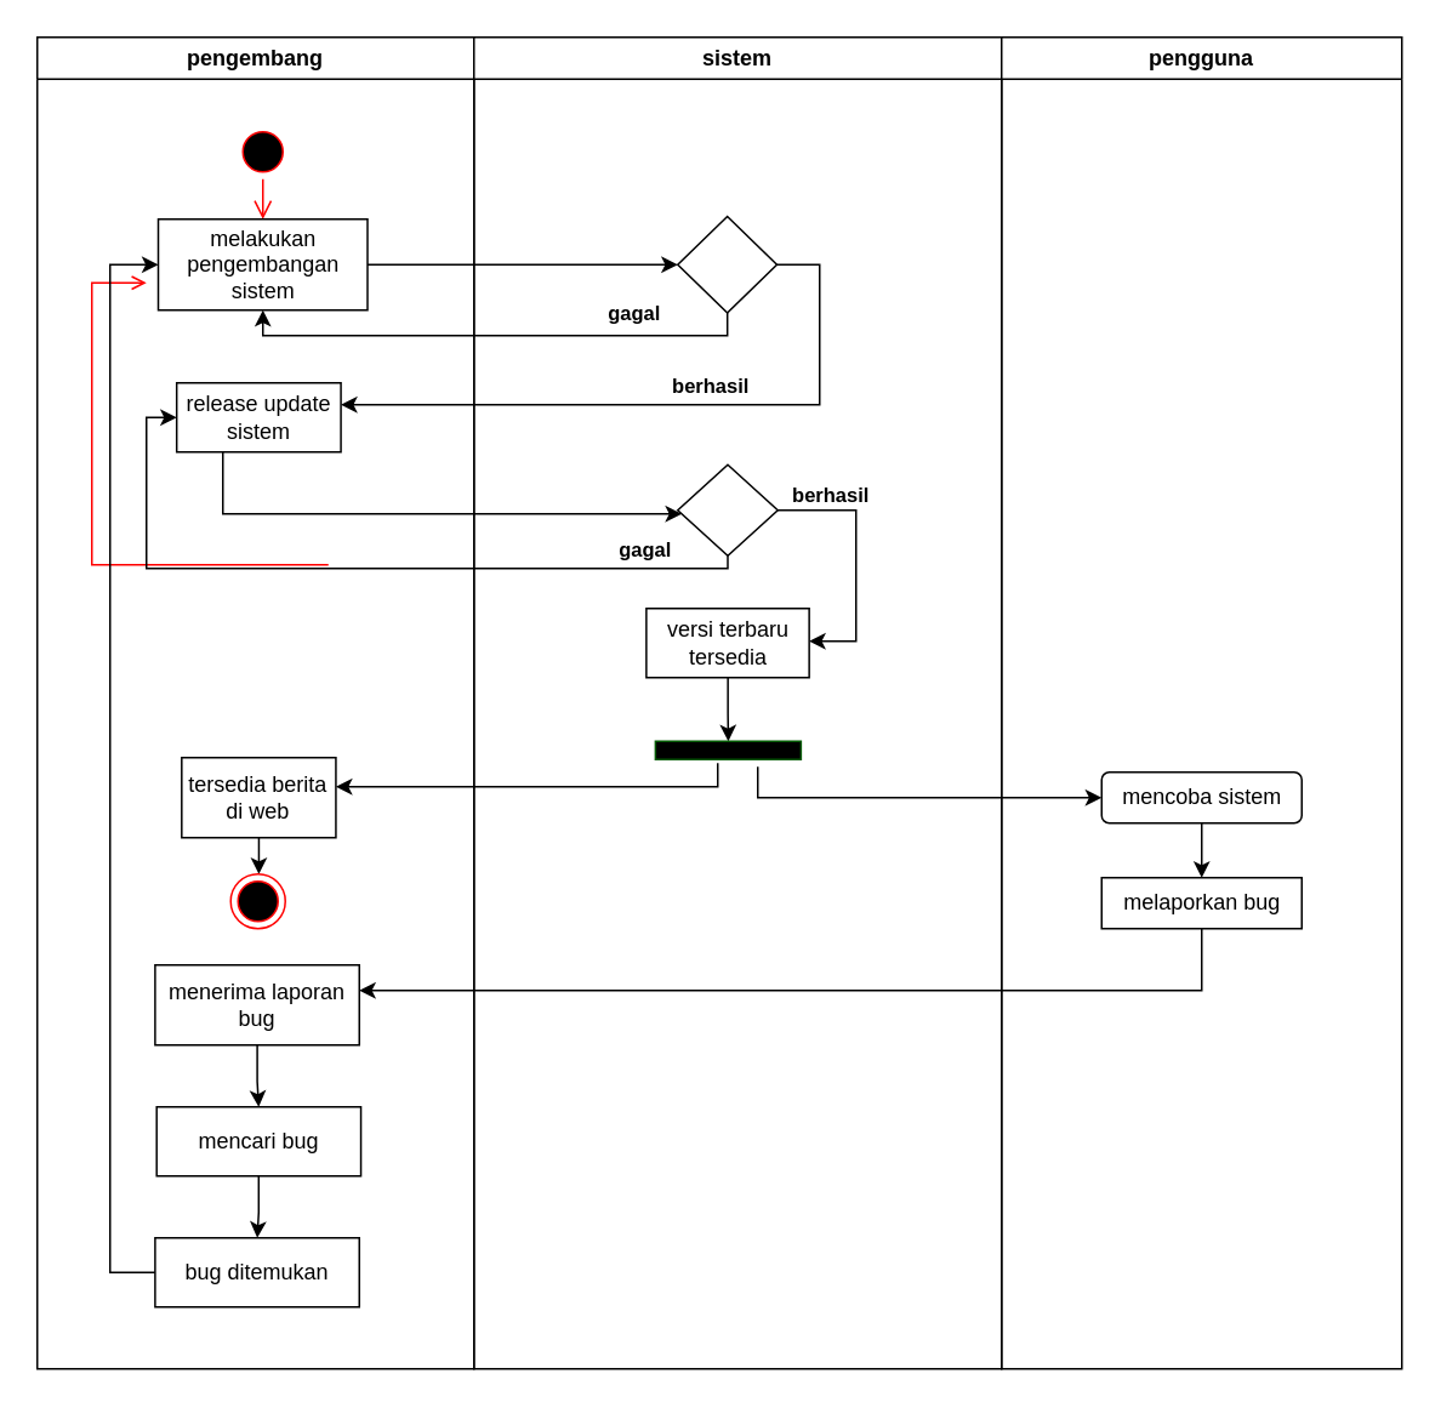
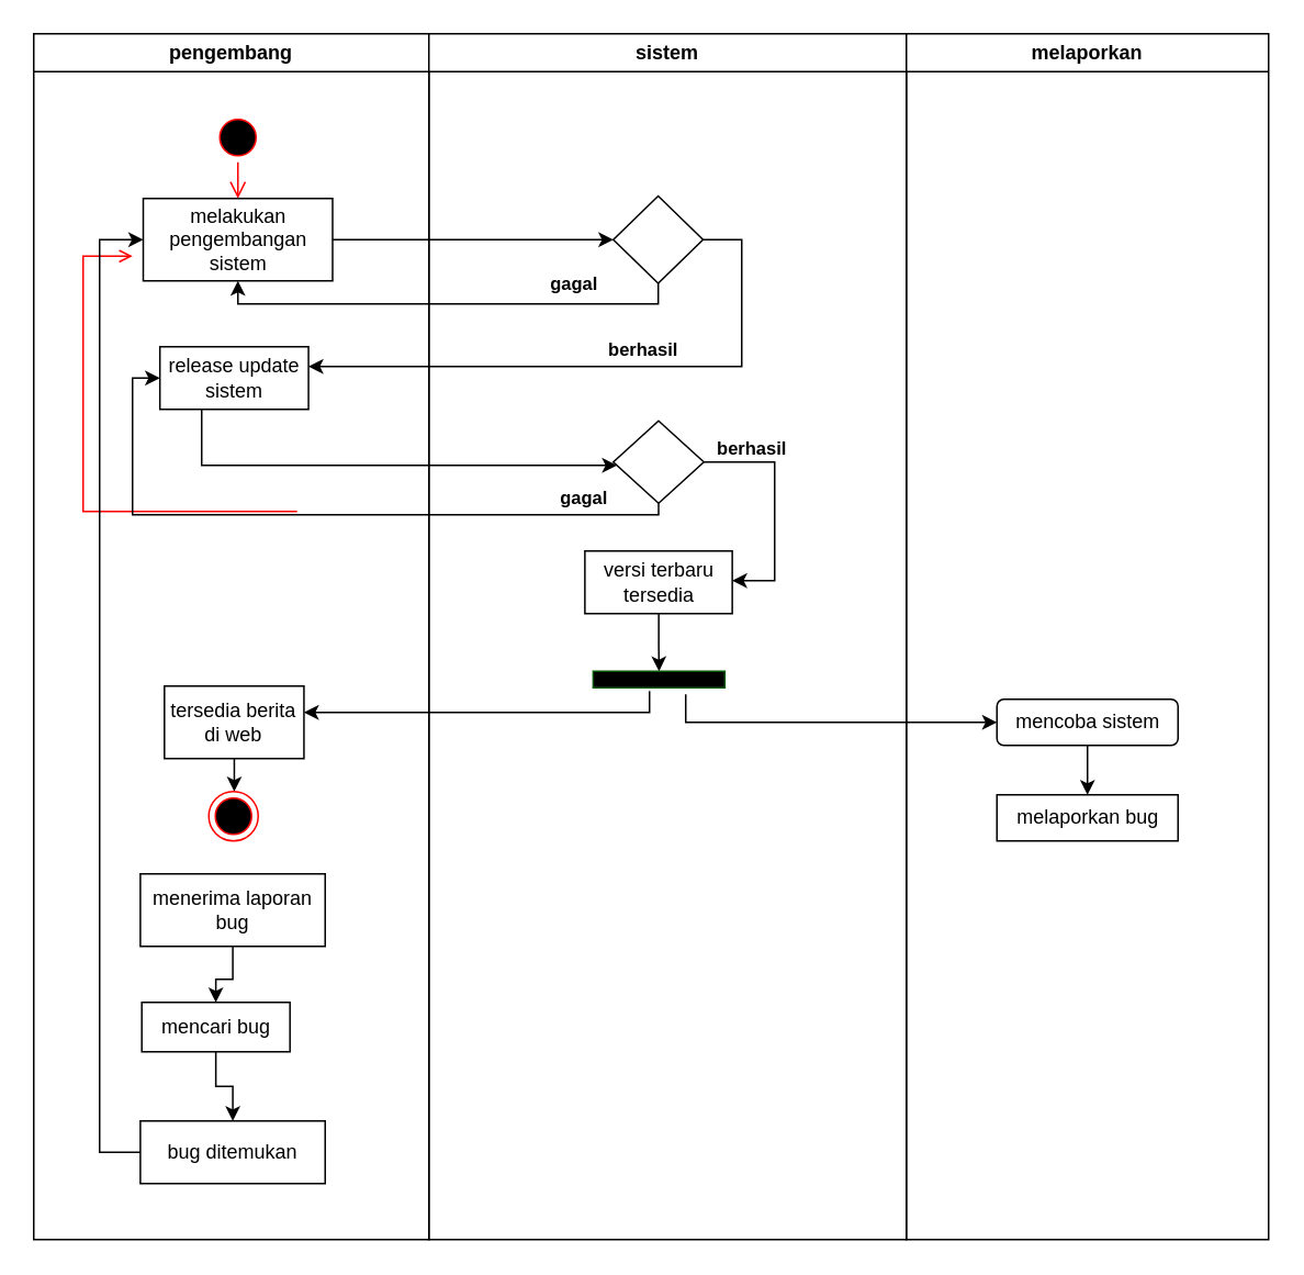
- <mxCell id="24" value="pengguna" style="swimlane;whiteSpace=wrap" parent="1" vertex="1"><mxGeometry x="550" y="20" width="220" height="732" as="geometry" /></mxCell>
+ <mxCell id="24" value="melaporkan" style="swimlane;whiteSpace=wrap" parent="1" vertex="1"><mxGeometry x="550" y="20" width="220" height="732" as="geometry" /></mxCell>
- <mxCell id="33" value="" style="edgeStyle=orthogonalEdgeStyle;rounded=0;orthogonalLoop=1;jettySize=auto;html=1;" edge="1" parent="1" source="27" target="8"><mxGeometry relative="1" as="geometry"><Array as="points"><mxPoint x="660" y="544" /></Array></mxGeometry></mxCell>
- <mxCell id="9" value="mencari bug" style="whiteSpace=wrap;html=1;fillColor=rgb(255, 255, 255);strokeColor=rgb(0, 0, 0);fontColor=rgb(0, 0, 0);labelBackgroundColor=none;labelBorderColor=none;" vertex="1" parent="2"><mxGeometry x="65.63" y="588" width="112.24" height="38" as="geometry" /></mxCell>
+ <mxCell id="9" value="mencari bug" style="whiteSpace=wrap;html=1;fillColor=rgb(255, 255, 255);strokeColor=rgb(0, 0, 0);fontColor=rgb(0, 0, 0);labelBackgroundColor=none;labelBorderColor=none;" vertex="1" parent="2"><mxGeometry x="65.63" y="588" width="90" height="30" as="geometry" /></mxCell>
